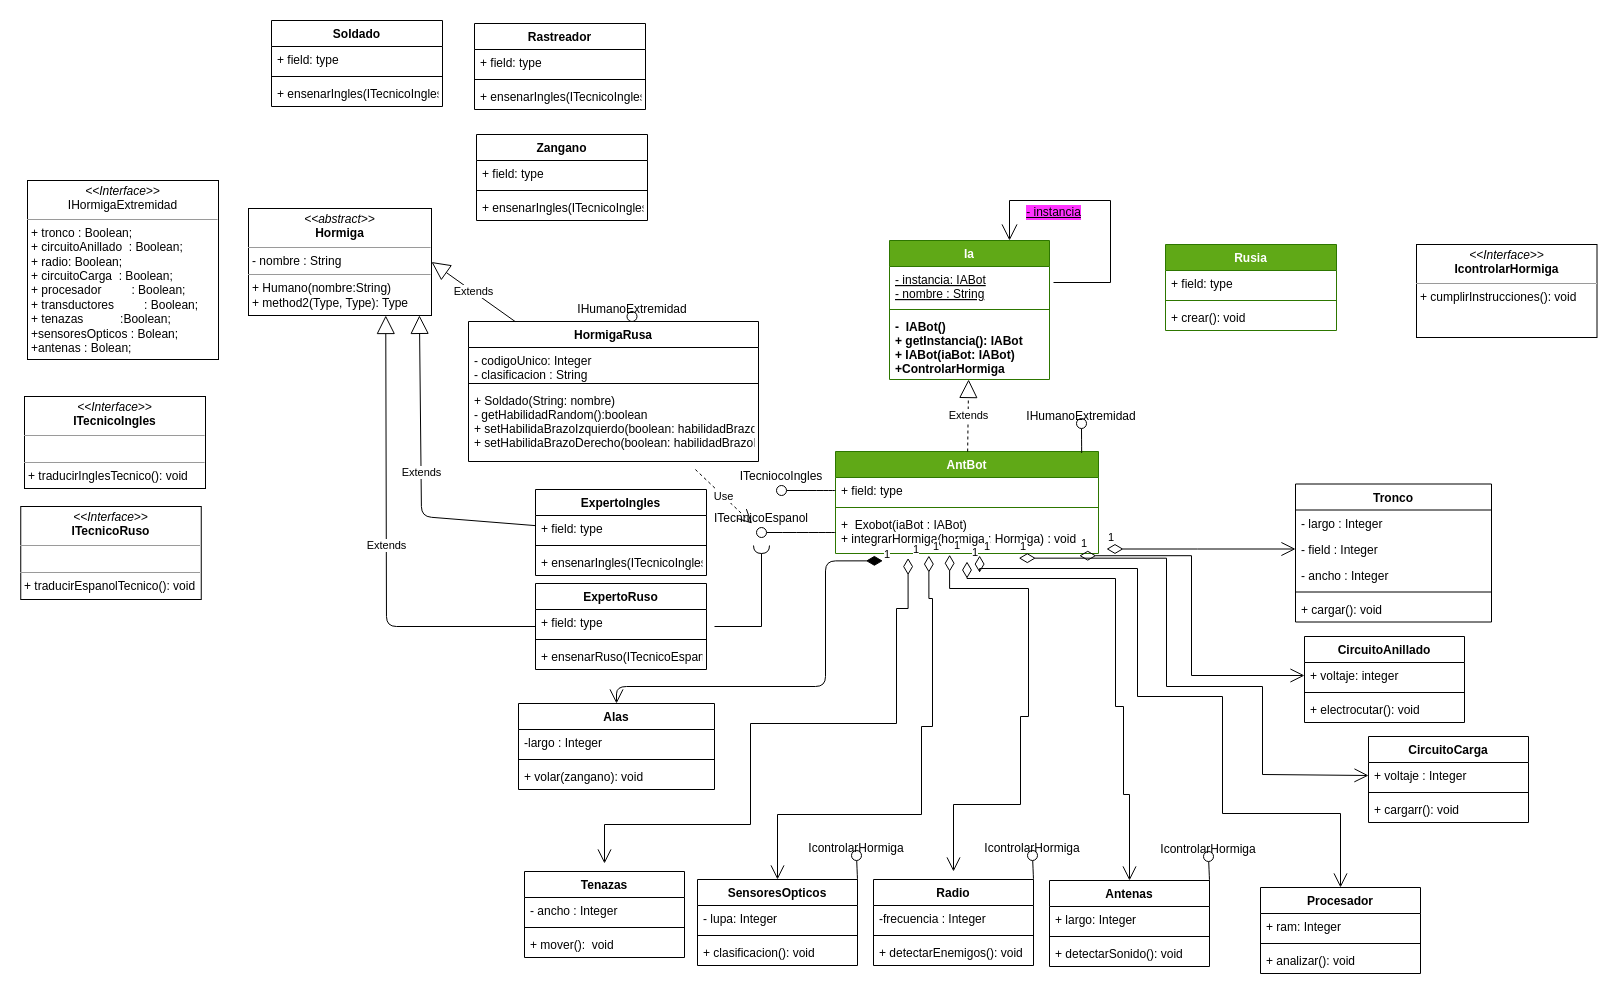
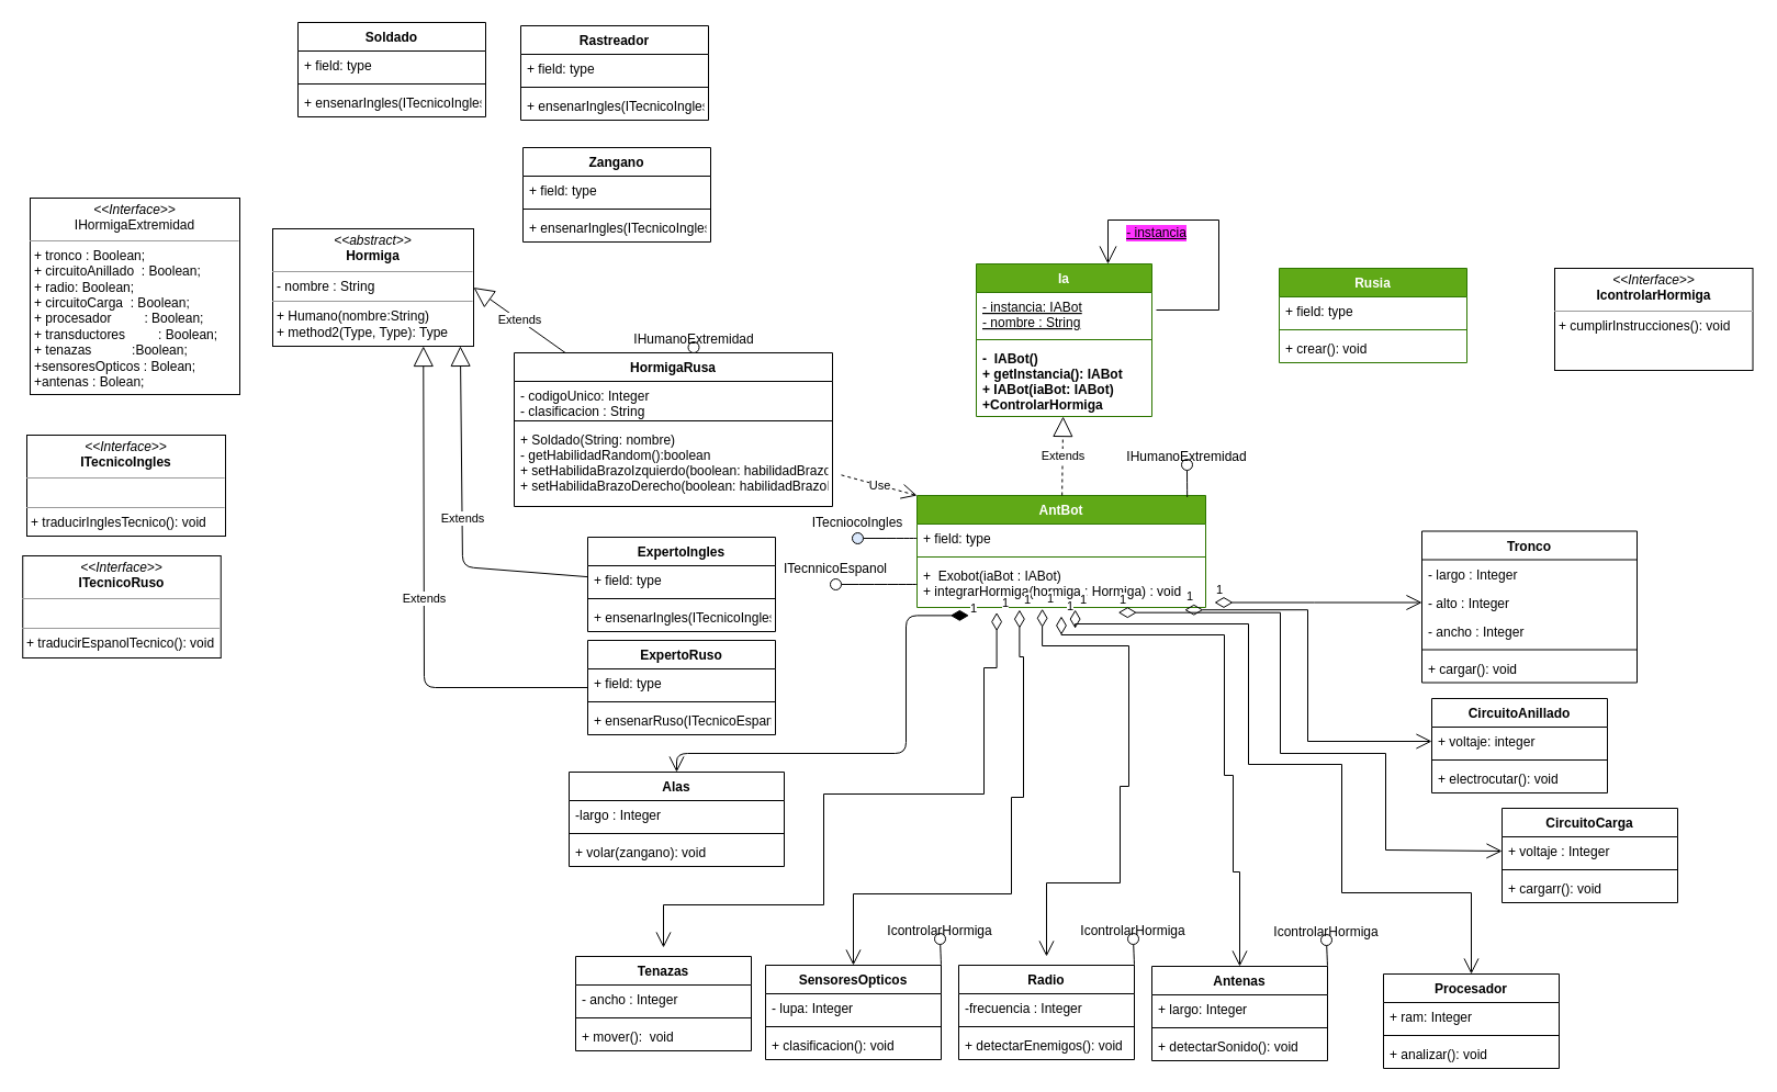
- <mxCell id="24" value="ITecniocoIngles&lt;br&gt;&lt;br&gt;&lt;br&gt;" style="ellipse;whiteSpace=wrap;html=1;align=center;aspect=fixed;resizable=0;points=[];outlineConnect=0;sketch=0;" parent="1" vertex="1"><mxGeometry x="776" y="485" width="10" height="10" as="geometry" /></mxCell>
+ <mxCell id="24" value="ITecniocoIngles&lt;br&gt;&lt;br&gt;&lt;br&gt;" style="ellipse;whiteSpace=wrap;html=1;align=center;aspect=fixed;resizable=0;points=[];outlineConnect=0;sketch=0;fillColor=#dae8fc;" parent="1" vertex="1"><mxGeometry x="776" y="485" width="10" height="10" as="geometry" /></mxCell>
- <mxCell id="30" value="Use" style="endArrow=open;endSize=12;dashed=1;html=1;rounded=0;sourcePerimeterSpacing=8;targetPerimeterSpacing=8;" parent="1" source="25" target="49" edge="1"><mxGeometry width="160" relative="1" as="geometry"><mxPoint x="797" y="507" as="sourcePoint" /><mxPoint x="825" y="412" as="targetPoint" /></mxGeometry></mxCell>
+ <mxCell id="30" value="Use" style="endArrow=open;endSize=12;dashed=1;html=1;rounded=0;sourcePerimeterSpacing=8;targetPerimeterSpacing=8;entryX=0;entryY=0;entryDx=0;entryDy=0;" parent="1" source="25" target="8" edge="1"><mxGeometry width="160" relative="1" as="geometry"><mxPoint x="797" y="507" as="sourcePoint" /><mxPoint x="825" y="412" as="targetPoint" /></mxGeometry></mxCell>
- <mxCell id="15" value="- field : Integer" style="text;strokeColor=none;fillColor=none;align=left;verticalAlign=top;spacingLeft=4;spacingRight=4;overflow=hidden;rotatable=0;points=[[0,0.5],[1,0.5]];portConstraint=eastwest;" parent="13" vertex="1"><mxGeometry y="52" width="196" height="26" as="geometry" /></mxCell>
+ <mxCell id="15" value="- alto : Integer" style="text;strokeColor=none;fillColor=none;align=left;verticalAlign=top;spacingLeft=4;spacingRight=4;overflow=hidden;rotatable=0;points=[[0,0.5],[1,0.5]];portConstraint=eastwest;" parent="13" vertex="1"><mxGeometry y="52" width="196" height="26" as="geometry" /></mxCell>
- <mxCell id="46" value="" style="rounded=0;orthogonalLoop=1;jettySize=auto;html=1;endArrow=halfCircle;endFill=0;endSize=6;strokeWidth=1;sketch=0;sourcePerimeterSpacing=8;targetPerimeterSpacing=8;edgeStyle=orthogonalEdgeStyle;" parent="1" source="40" target="49" edge="1"><mxGeometry relative="1" as="geometry"><mxPoint x="545.059" y="593.998" as="sourcePoint" /><mxPoint x="699" y="548" as="targetPoint" /></mxGeometry></mxCell>
